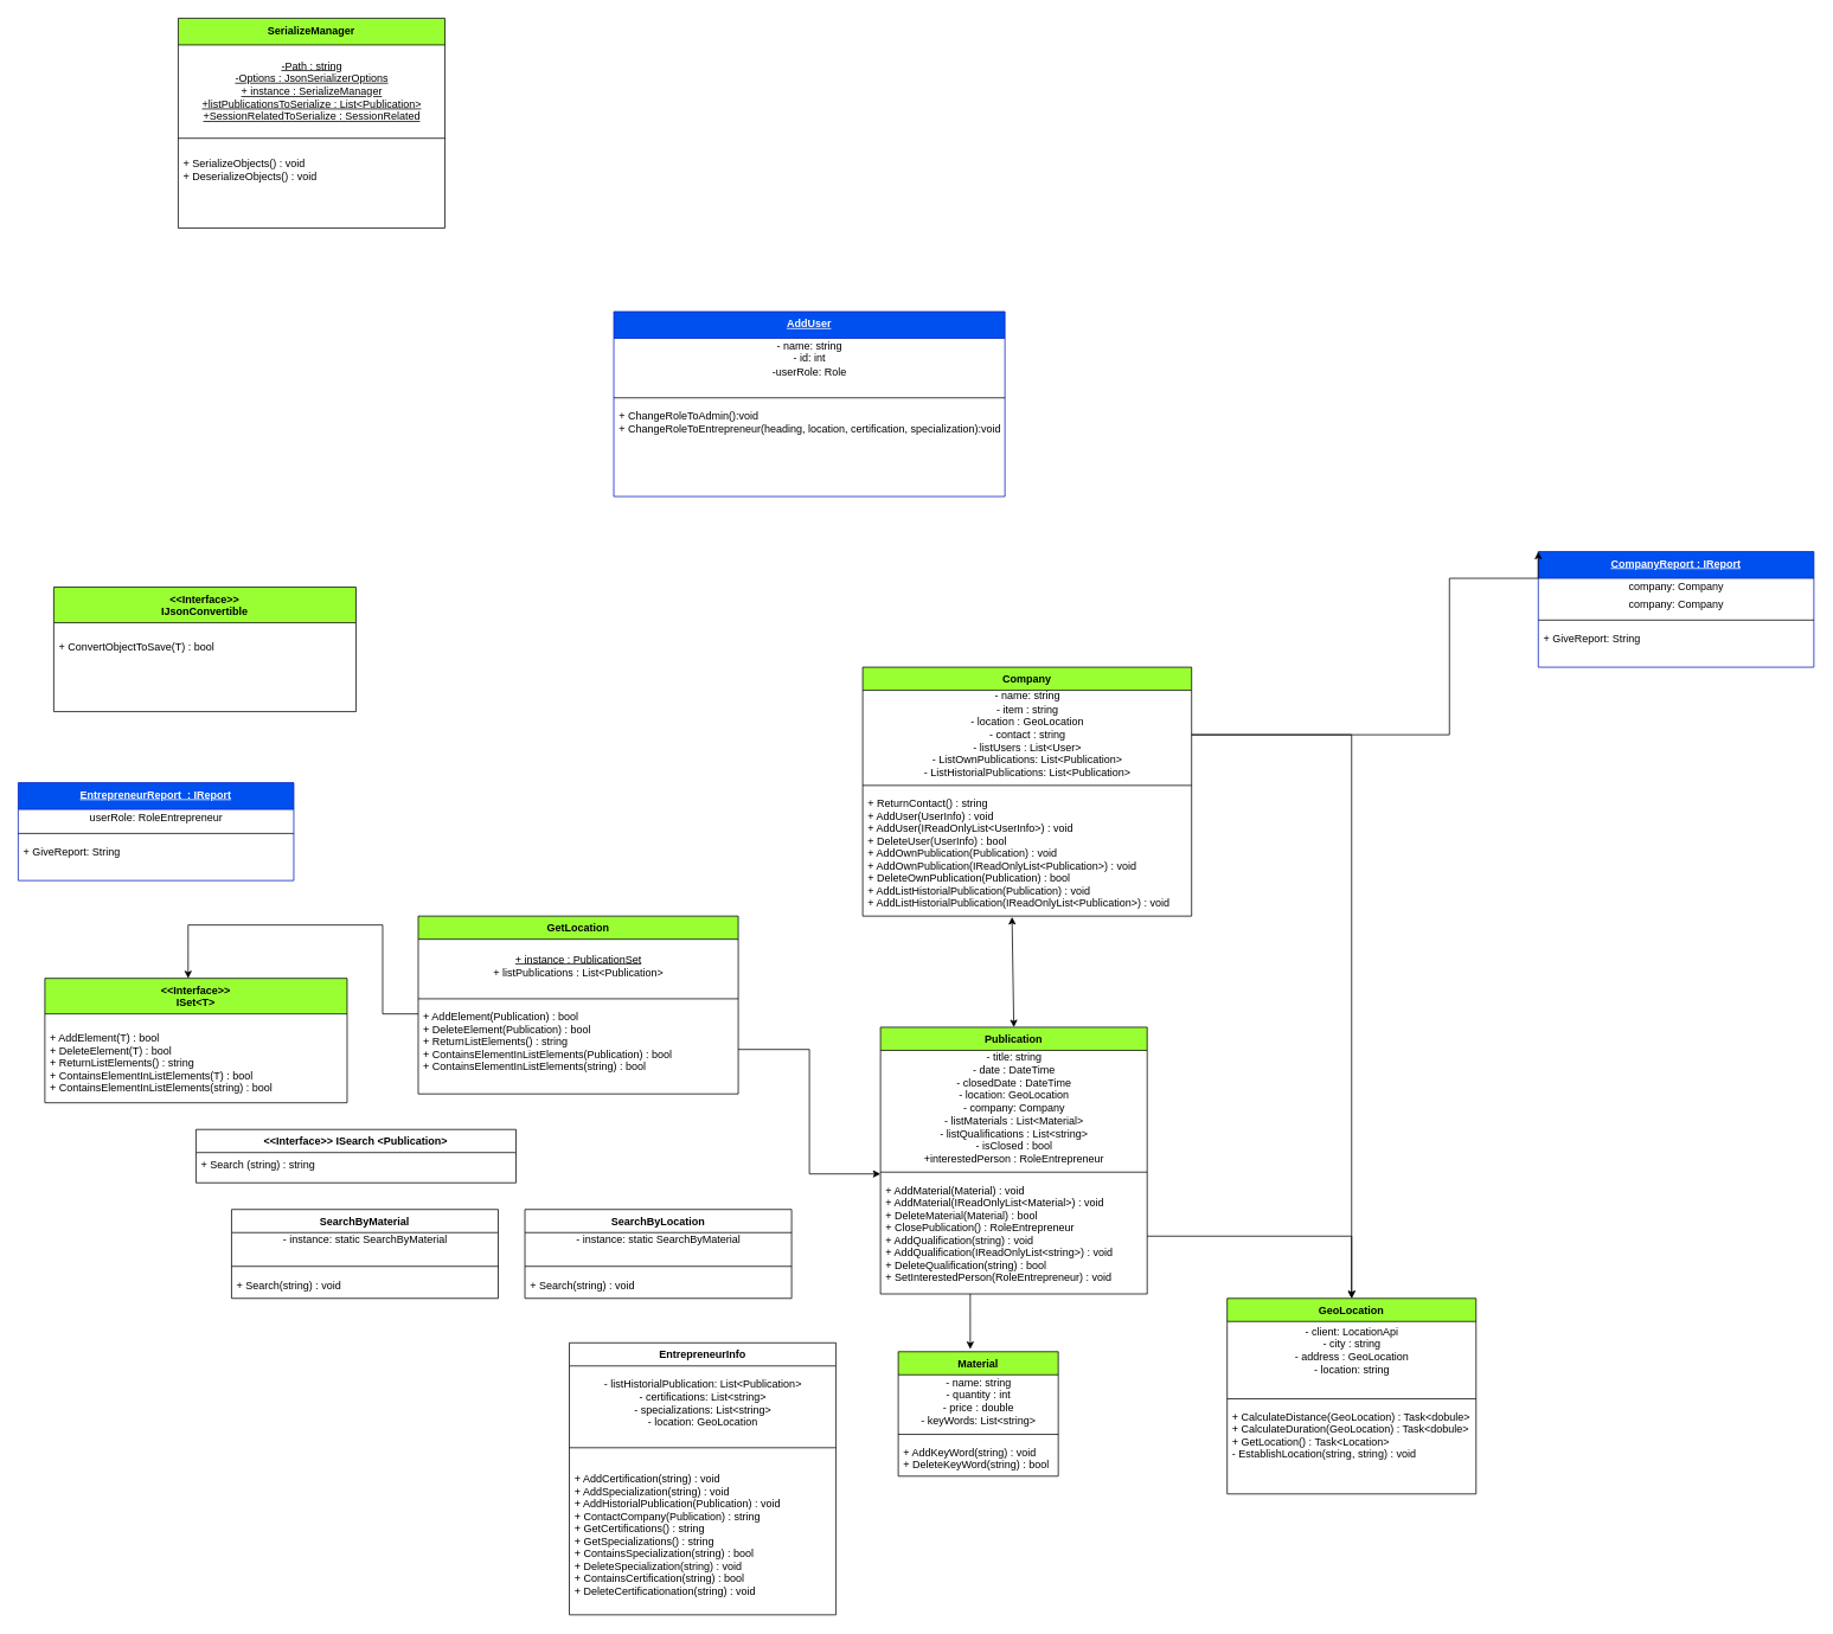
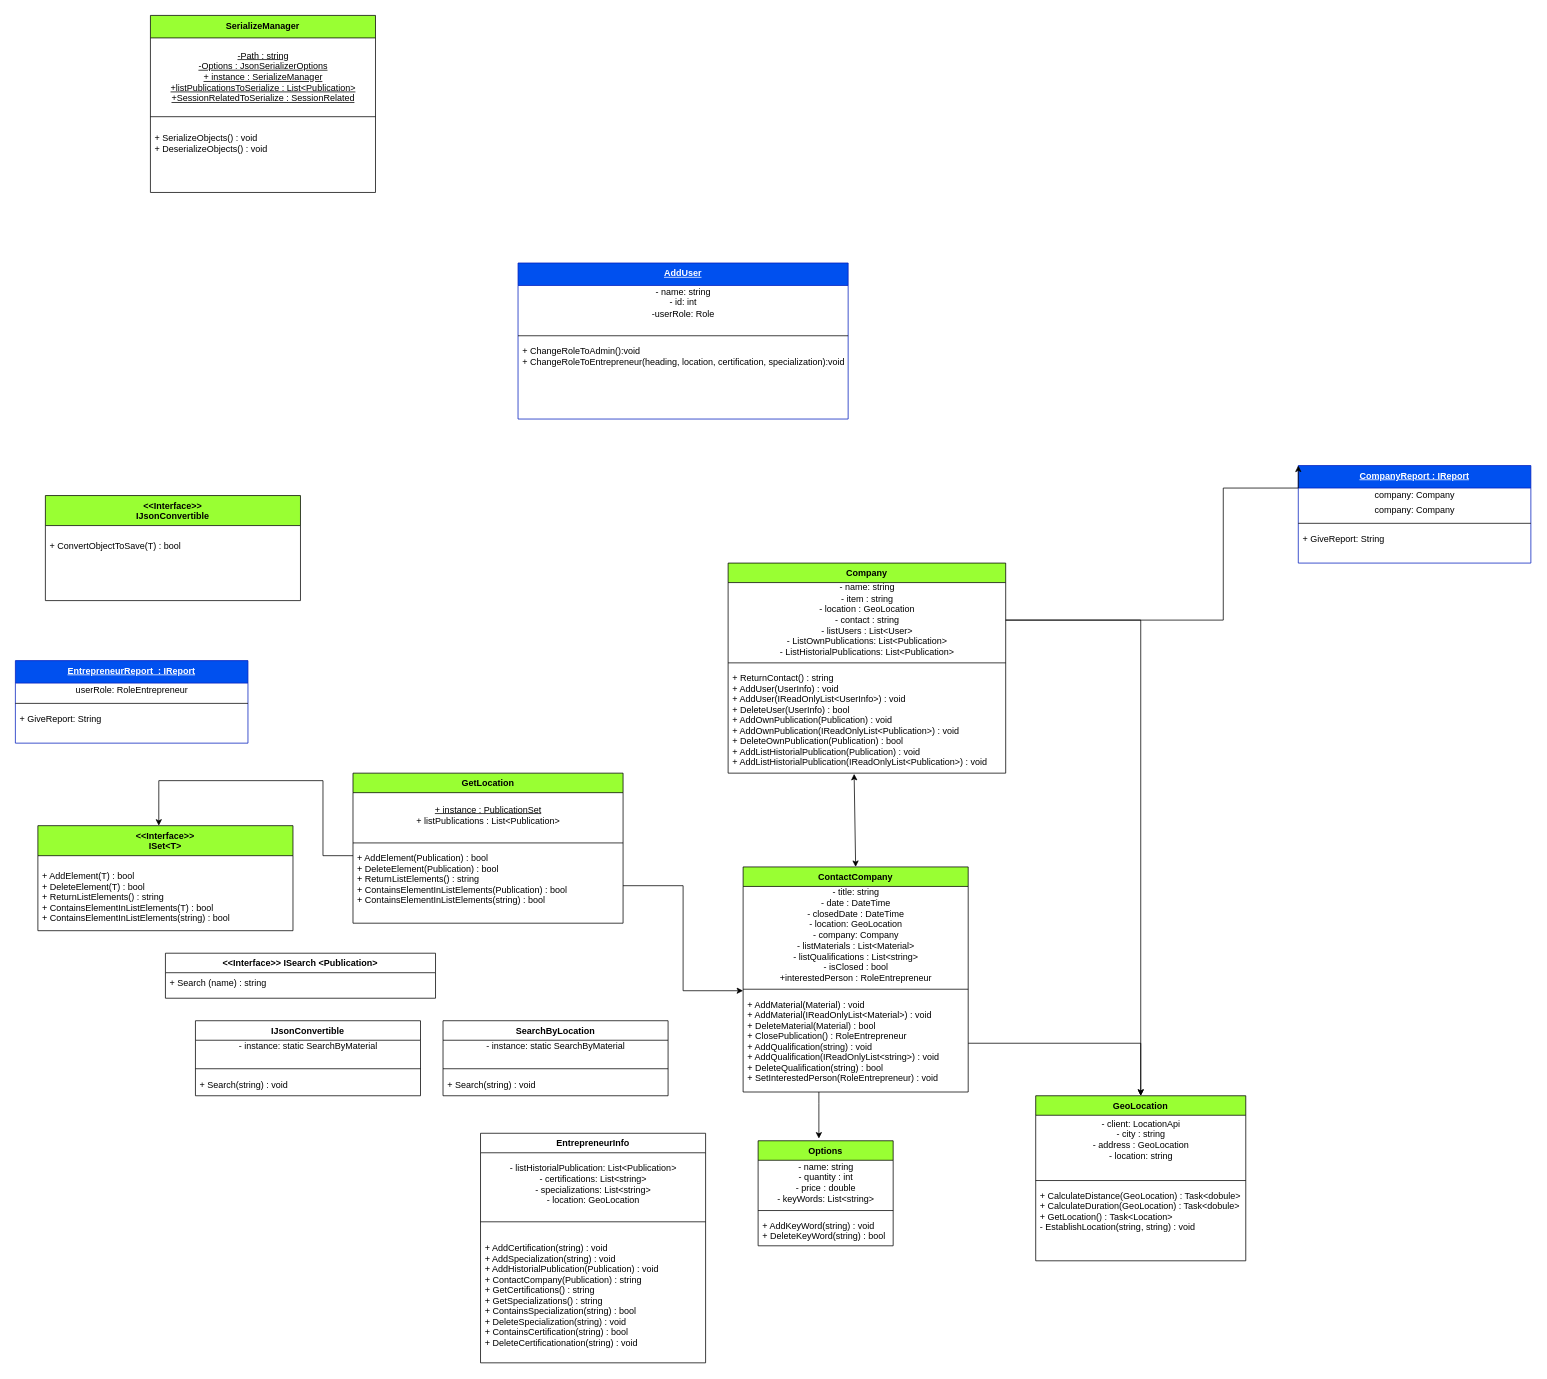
- <mxCell id="10" value="Publication" style="swimlane;fontStyle=1;align=center;verticalAlign=top;childLayout=stackLayout;horizontal=1;startSize=26;horizontalStack=0;resizeParent=1;resizeParentMax=0;resizeLast=0;collapsible=1;marginBottom=0;fillColor=#99FF33;" parent="1" vertex="1"><mxGeometry x="990" y="1155" width="300" height="300" as="geometry" /></mxCell>
+ <mxCell id="10" value="ContactCompany" style="swimlane;fontStyle=1;align=center;verticalAlign=top;childLayout=stackLayout;horizontal=1;startSize=26;horizontalStack=0;resizeParent=1;resizeParentMax=0;resizeLast=0;collapsible=1;marginBottom=0;fillColor=#99FF33;" parent="1" vertex="1"><mxGeometry x="990" y="1155" width="300" height="300" as="geometry" /></mxCell>
- <mxCell id="51" value="+ Search (string) : string&#10;" style="text;strokeColor=none;fillColor=none;align=left;verticalAlign=top;spacingLeft=4;spacingRight=4;overflow=hidden;rotatable=0;points=[[0,0.5],[1,0.5]];portConstraint=eastwest;" vertex="1" parent="50"><mxGeometry y="26" width="360" height="34" as="geometry" /></mxCell>
+ <mxCell id="51" value="+ Search (name) : string&#10;" style="text;strokeColor=none;fillColor=none;align=left;verticalAlign=top;spacingLeft=4;spacingRight=4;overflow=hidden;rotatable=0;points=[[0,0.5],[1,0.5]];portConstraint=eastwest;" vertex="1" parent="50"><mxGeometry y="26" width="360" height="34" as="geometry" /></mxCell>
- <mxCell id="52" value="SearchByMaterial" style="swimlane;fontStyle=1;align=center;verticalAlign=top;childLayout=stackLayout;horizontal=1;startSize=26;horizontalStack=0;resizeParent=1;resizeParentMax=0;resizeLast=0;collapsible=1;marginBottom=0;fillColor=none;" vertex="1" parent="1"><mxGeometry x="260" y="1360" width="300" height="100" as="geometry" /></mxCell>
+ <mxCell id="52" value="IJsonConvertible" style="swimlane;fontStyle=1;align=center;verticalAlign=top;childLayout=stackLayout;horizontal=1;startSize=26;horizontalStack=0;resizeParent=1;resizeParentMax=0;resizeLast=0;collapsible=1;marginBottom=0;fillColor=none;" vertex="1" parent="1"><mxGeometry x="260" y="1360" width="300" height="100" as="geometry" /></mxCell>
- <mxCell id="6" value="Material" style="swimlane;fontStyle=1;align=center;verticalAlign=top;childLayout=stackLayout;horizontal=1;startSize=26;horizontalStack=0;resizeParent=1;resizeParentMax=0;resizeLast=0;collapsible=1;marginBottom=0;fillColor=#99FF33;" parent="1" vertex="1"><mxGeometry x="1010" y="1520" width="180" height="140" as="geometry" /></mxCell>
+ <mxCell id="6" value="Options" style="swimlane;fontStyle=1;align=center;verticalAlign=top;childLayout=stackLayout;horizontal=1;startSize=26;horizontalStack=0;resizeParent=1;resizeParentMax=0;resizeLast=0;collapsible=1;marginBottom=0;fillColor=#99FF33;" parent="1" vertex="1"><mxGeometry x="1010" y="1520" width="180" height="140" as="geometry" /></mxCell>
